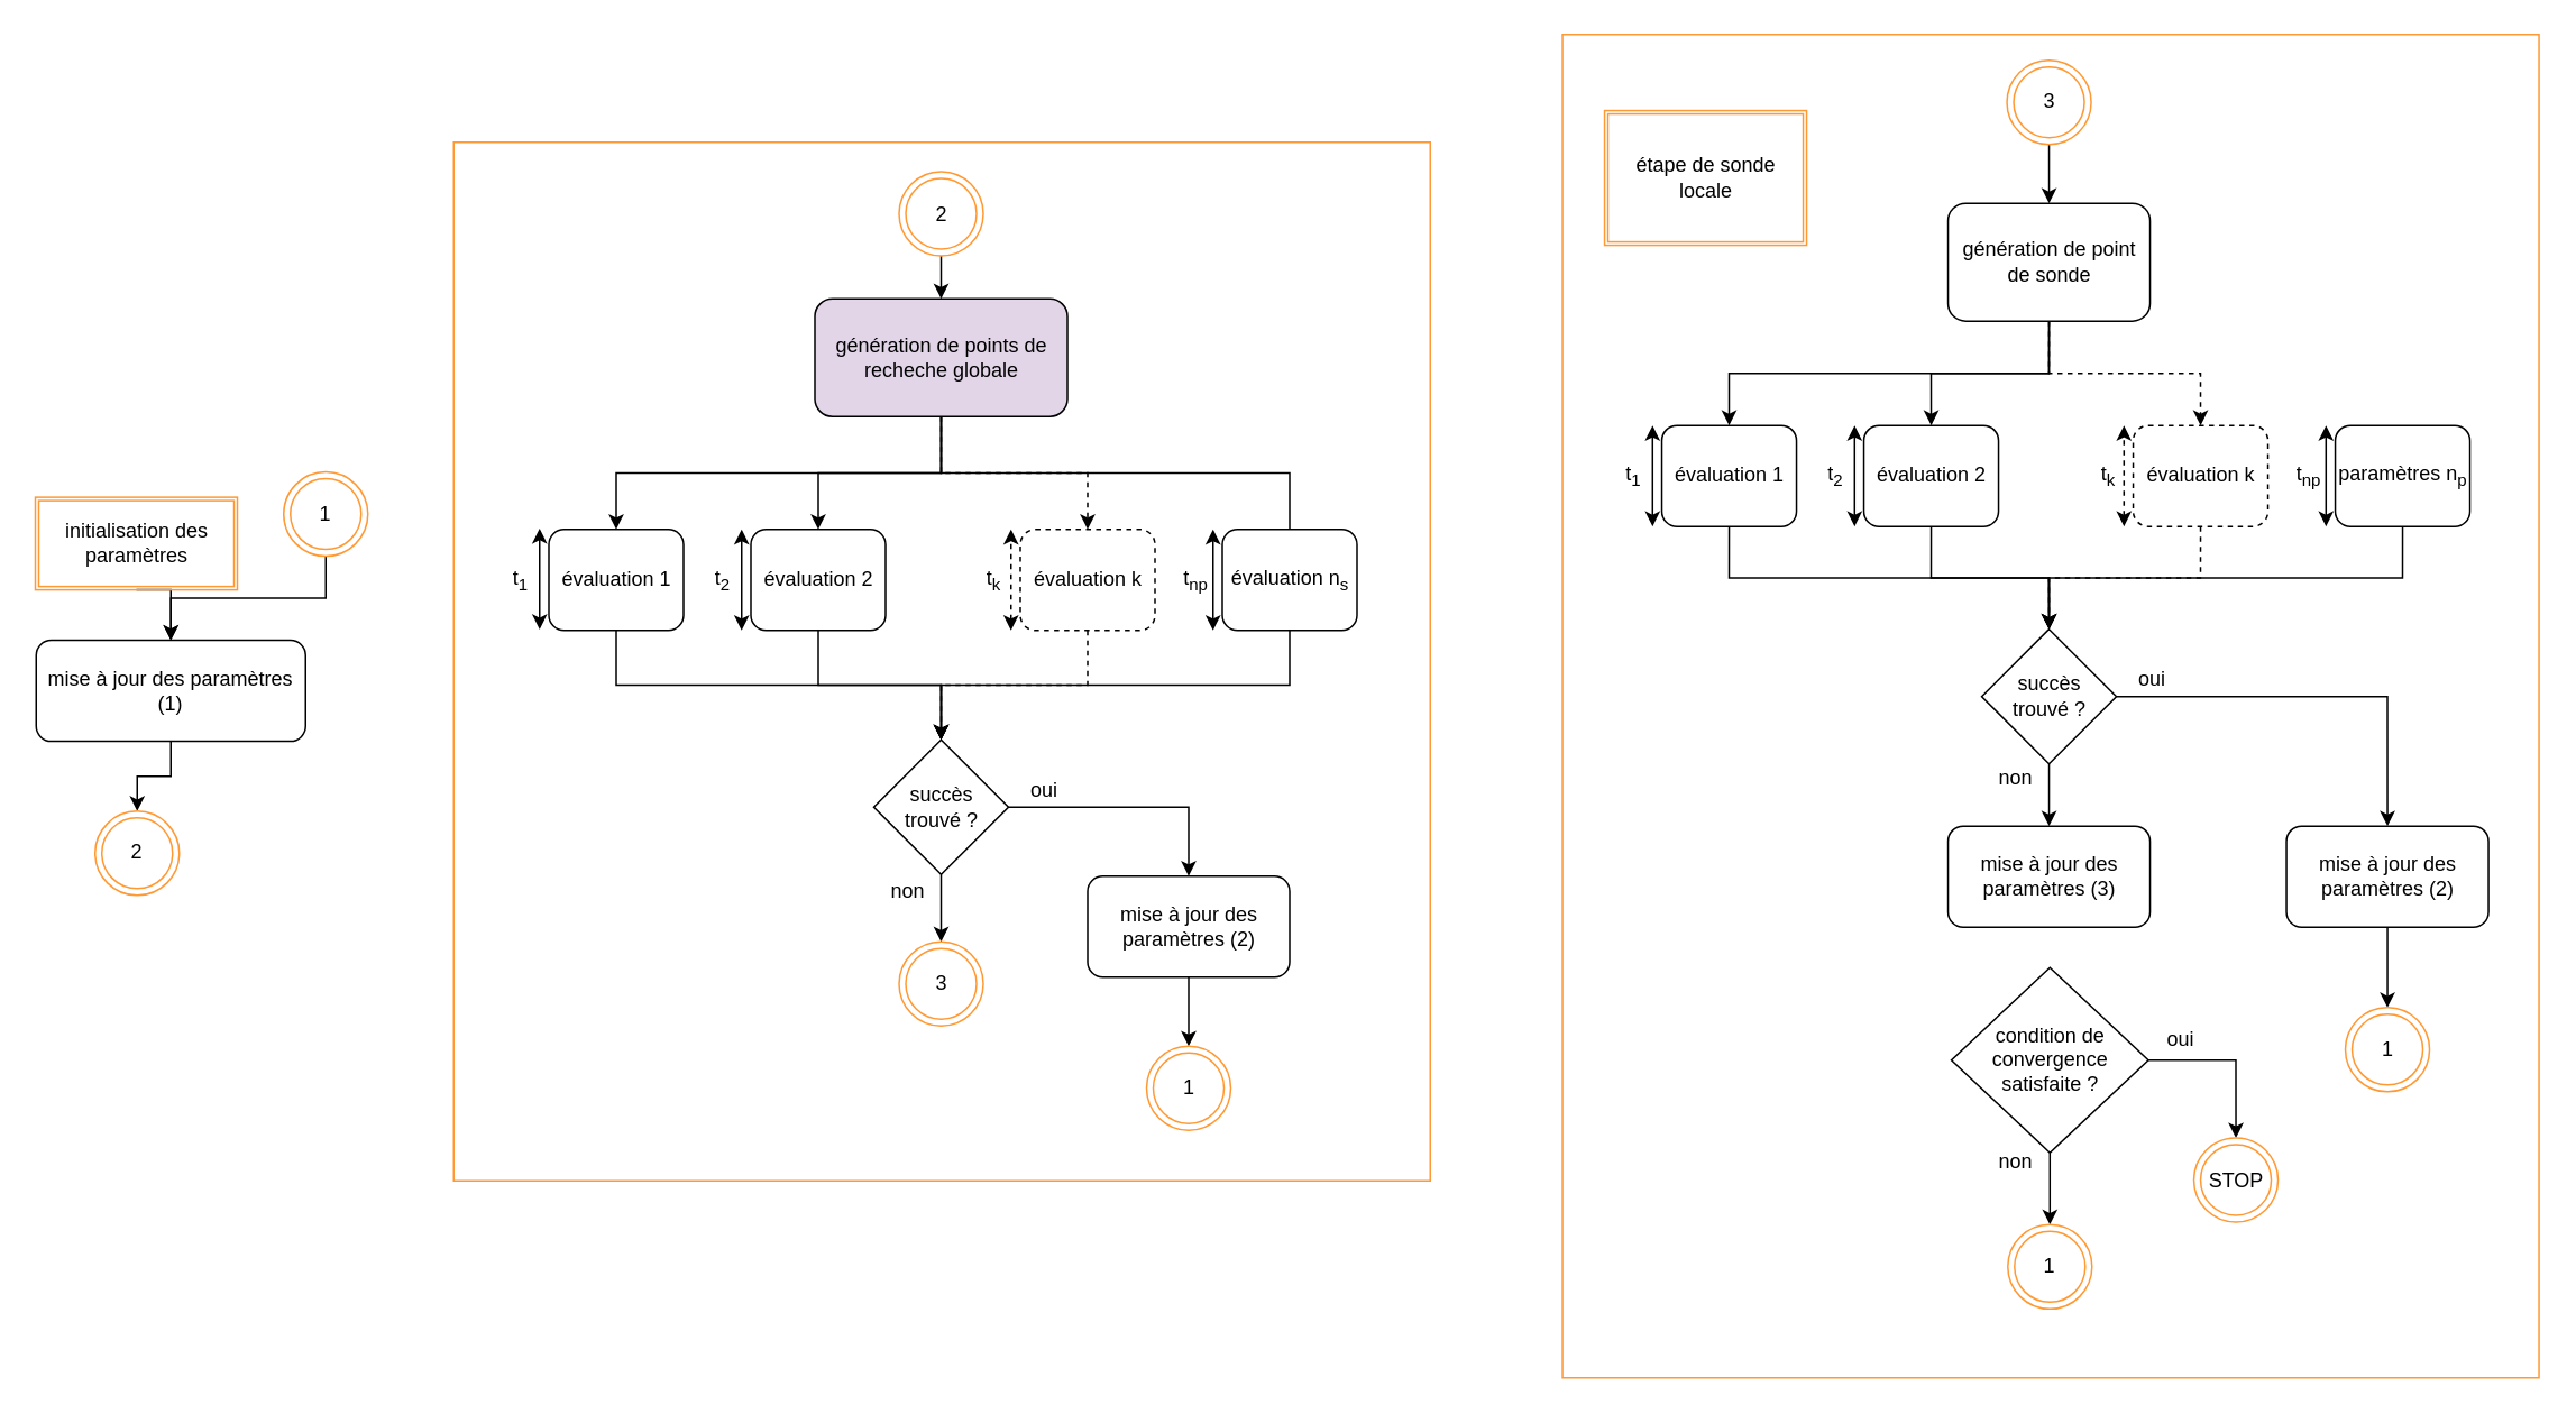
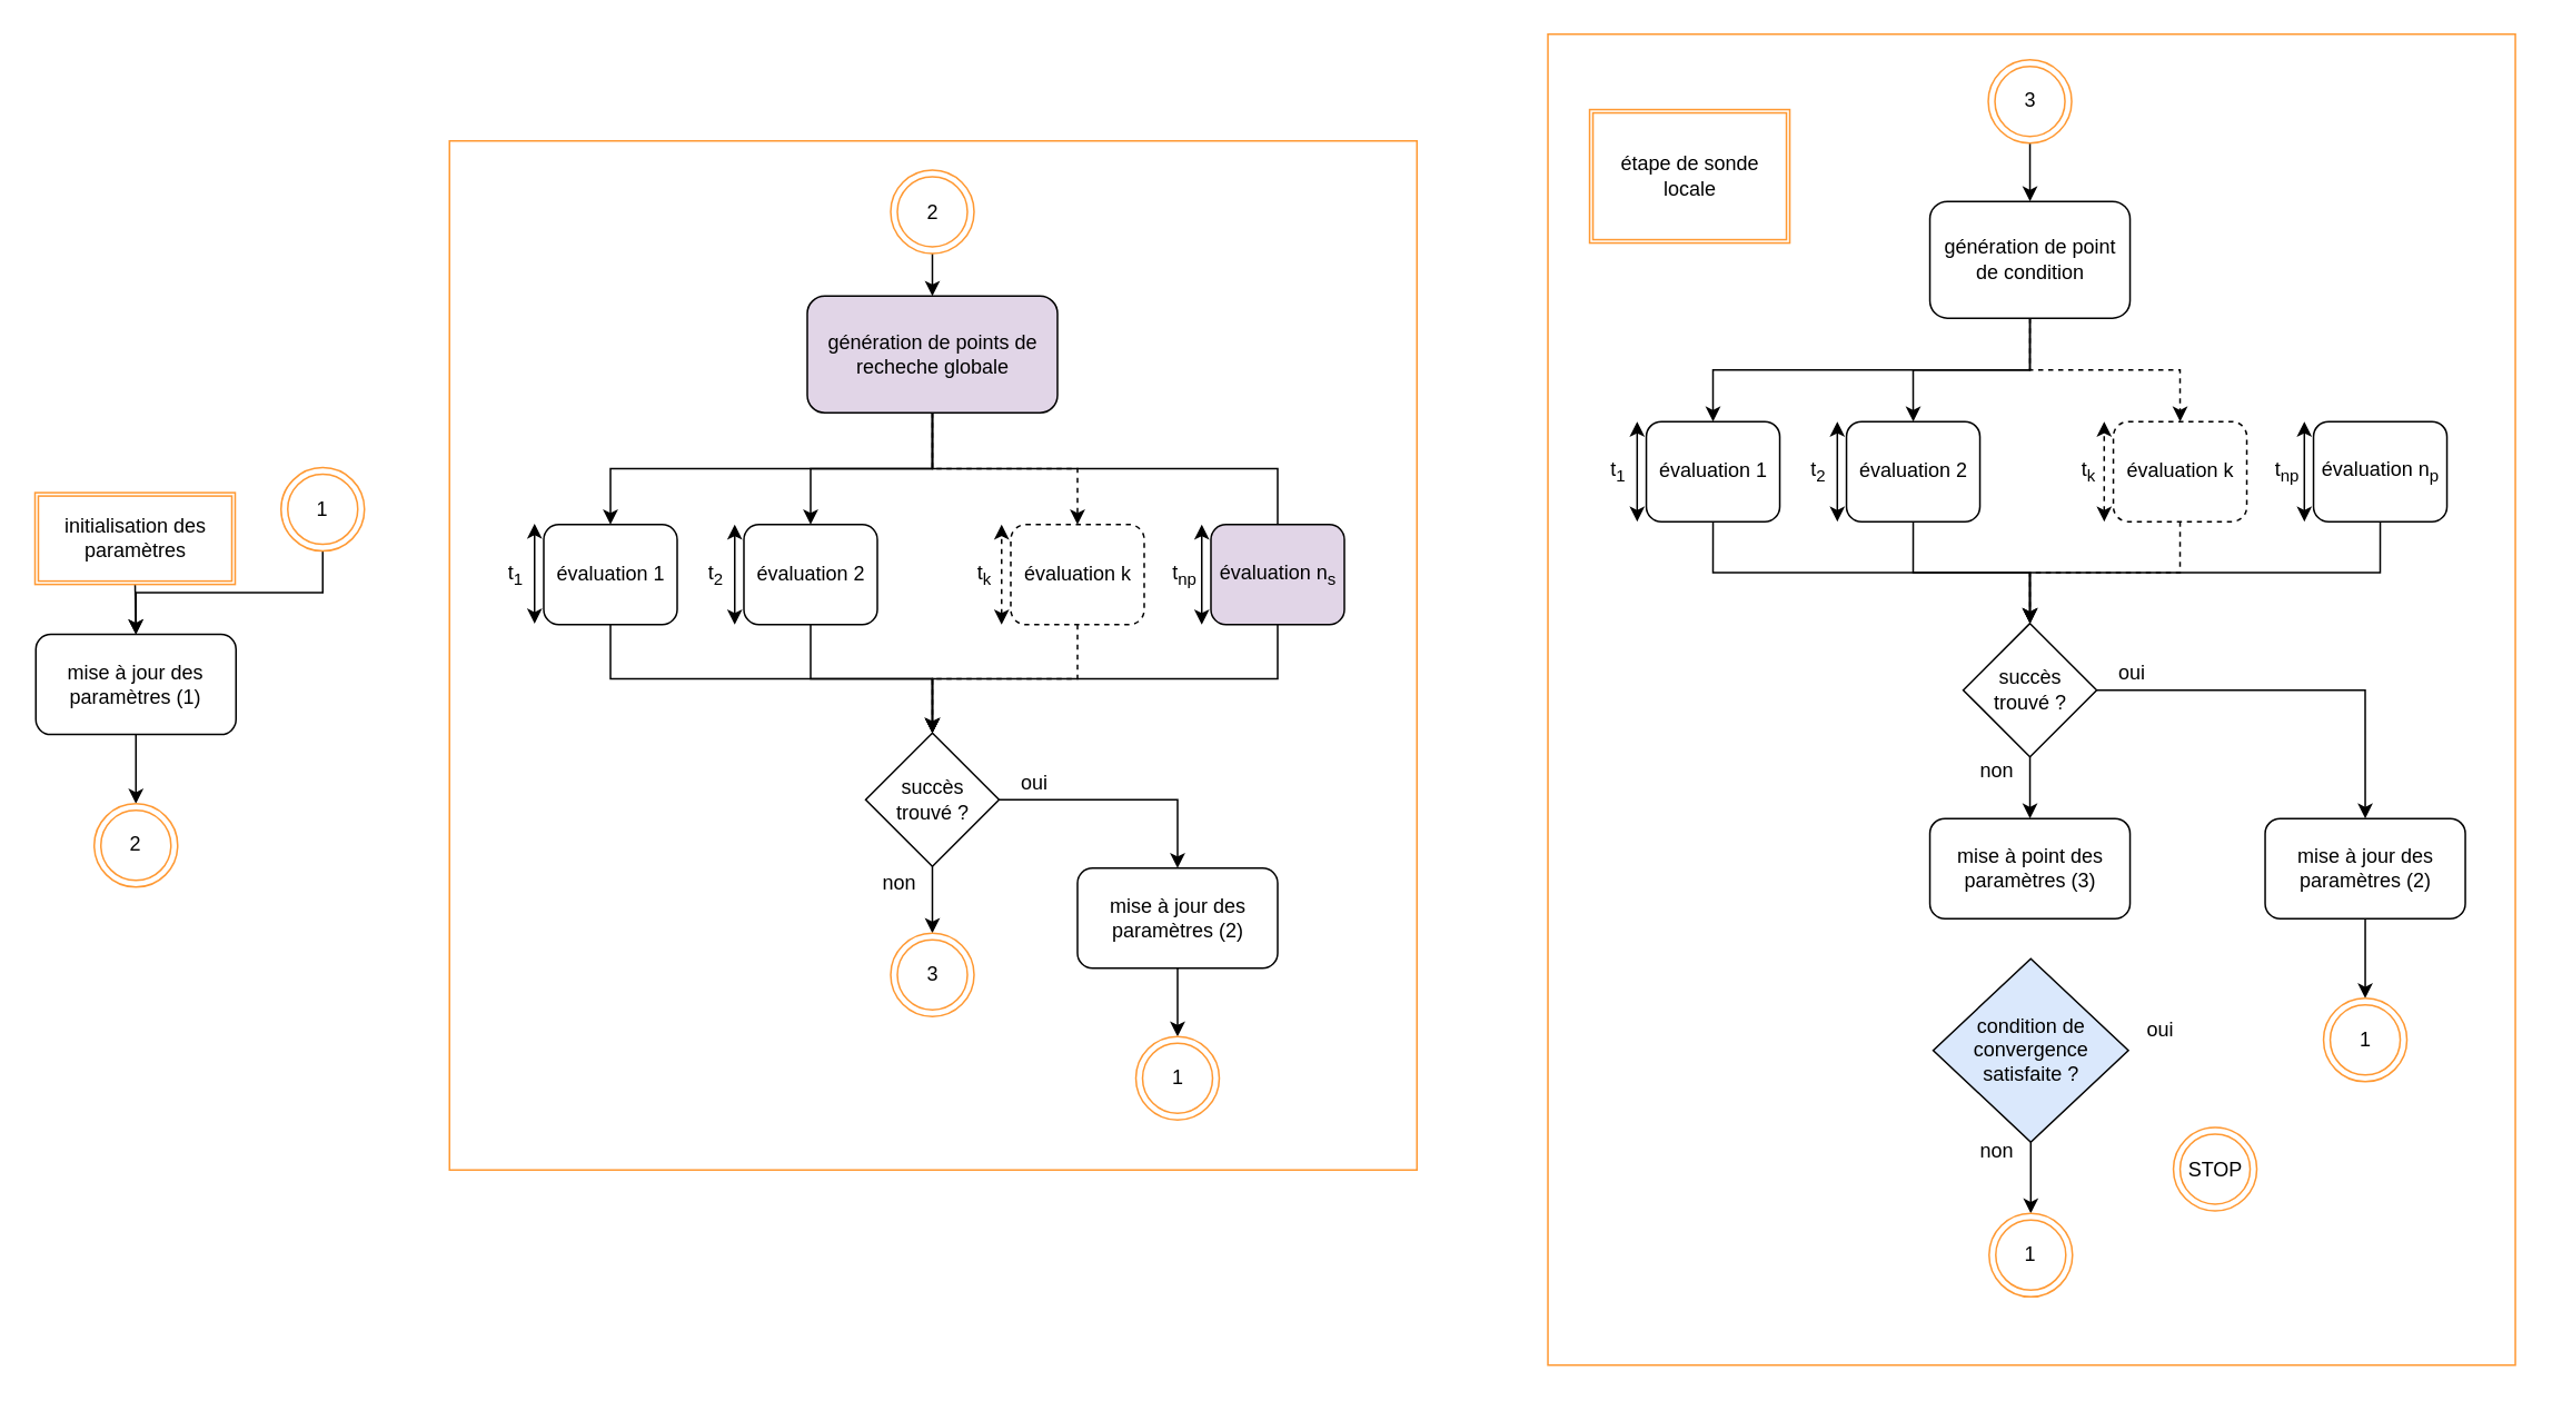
- <mxCell id="23" value="&lt;div&gt;génération de point de sonde&lt;br&gt;&lt;/div&gt;" style="rounded=1;whiteSpace=wrap;html=1;" vertex="1" parent="1"><mxGeometry x="1156.529" y="120.286" width="120" height="70" as="geometry" /></mxCell>
+ <mxCell id="23" value="&lt;div&gt;génération de point de condition&lt;br&gt;&lt;/div&gt;" style="rounded=1;whiteSpace=wrap;html=1;" vertex="1" parent="1"><mxGeometry x="1156.529" y="120.286" width="120" height="70" as="geometry" /></mxCell>
- <mxCell id="29" value="paramètres n&lt;sub&gt;p&lt;/sub&gt;" style="rounded=1;whiteSpace=wrap;html=1;" vertex="1" parent="1"><mxGeometry x="1386.529" y="252.286" width="80" height="60" as="geometry" /></mxCell>
+ <mxCell id="29" value="évaluation n&lt;sub&gt;p&lt;/sub&gt;" style="rounded=1;whiteSpace=wrap;html=1;" vertex="1" parent="1"><mxGeometry x="1386.529" y="252.286" width="80" height="60" as="geometry" /></mxCell>
- <mxCell id="14" value="évaluation n&lt;sub&gt;s&lt;/sub&gt;" style="rounded=1;whiteSpace=wrap;html=1;" vertex="1" parent="1"><mxGeometry x="725.5" y="314" width="80" height="60" as="geometry" /></mxCell>
+ <mxCell id="14" value="évaluation n&lt;sub&gt;s&lt;/sub&gt;" style="rounded=1;whiteSpace=wrap;html=1;fillColor=#e1d5e7;" vertex="1" parent="1"><mxGeometry x="725.5" y="314" width="80" height="60" as="geometry" /></mxCell>
- <mxCell id="44" value="mise à jour des paramètres (1)" style="rounded=1;whiteSpace=wrap;html=1;" vertex="1" parent="1"><mxGeometry x="21" y="379.912" width="160" height="60" as="geometry" /></mxCell>
+ <mxCell id="44" value="mise à jour des paramètres (1)" style="rounded=1;whiteSpace=wrap;html=1;" vertex="1" parent="1"><mxGeometry x="21" y="379.912" width="120" height="60" as="geometry" /></mxCell>
- <mxCell id="40" value="mise à jour des paramètres (3)" style="rounded=1;whiteSpace=wrap;html=1;fillColor=none;" vertex="1" parent="1"><mxGeometry x="1156.529" y="490.286" width="120" height="60" as="geometry" /></mxCell>
+ <mxCell id="40" value="mise à point des paramètres (3)" style="rounded=1;whiteSpace=wrap;html=1;fillColor=none;" vertex="1" parent="1"><mxGeometry x="1156.529" y="490.286" width="120" height="60" as="geometry" /></mxCell>
- <mxCell id="39" value="condition de convergence satisfaite ?" style="rhombus;whiteSpace=wrap;html=1;" vertex="1" parent="1"><mxGeometry x="1158.529" y="574.286" width="117" height="110" as="geometry" /></mxCell>
+ <mxCell id="39" value="condition de convergence satisfaite ?" style="rhombus;whiteSpace=wrap;html=1;fillColor=#dae8fc;" vertex="1" parent="1"><mxGeometry x="1158.529" y="574.286" width="117" height="110" as="geometry" /></mxCell>
- <mxCell id="38" style="edgeStyle=orthogonalEdgeStyle;rounded=0;orthogonalLoop=1;jettySize=auto;html=1;exitX=1;exitY=0.5;exitDx=0;exitDy=0;entryX=0.5;entryY=0;entryDx=0;entryDy=0;" edge="1" parent="1" source="39" target="50"><mxGeometry relative="1" as="geometry" /></mxCell>
